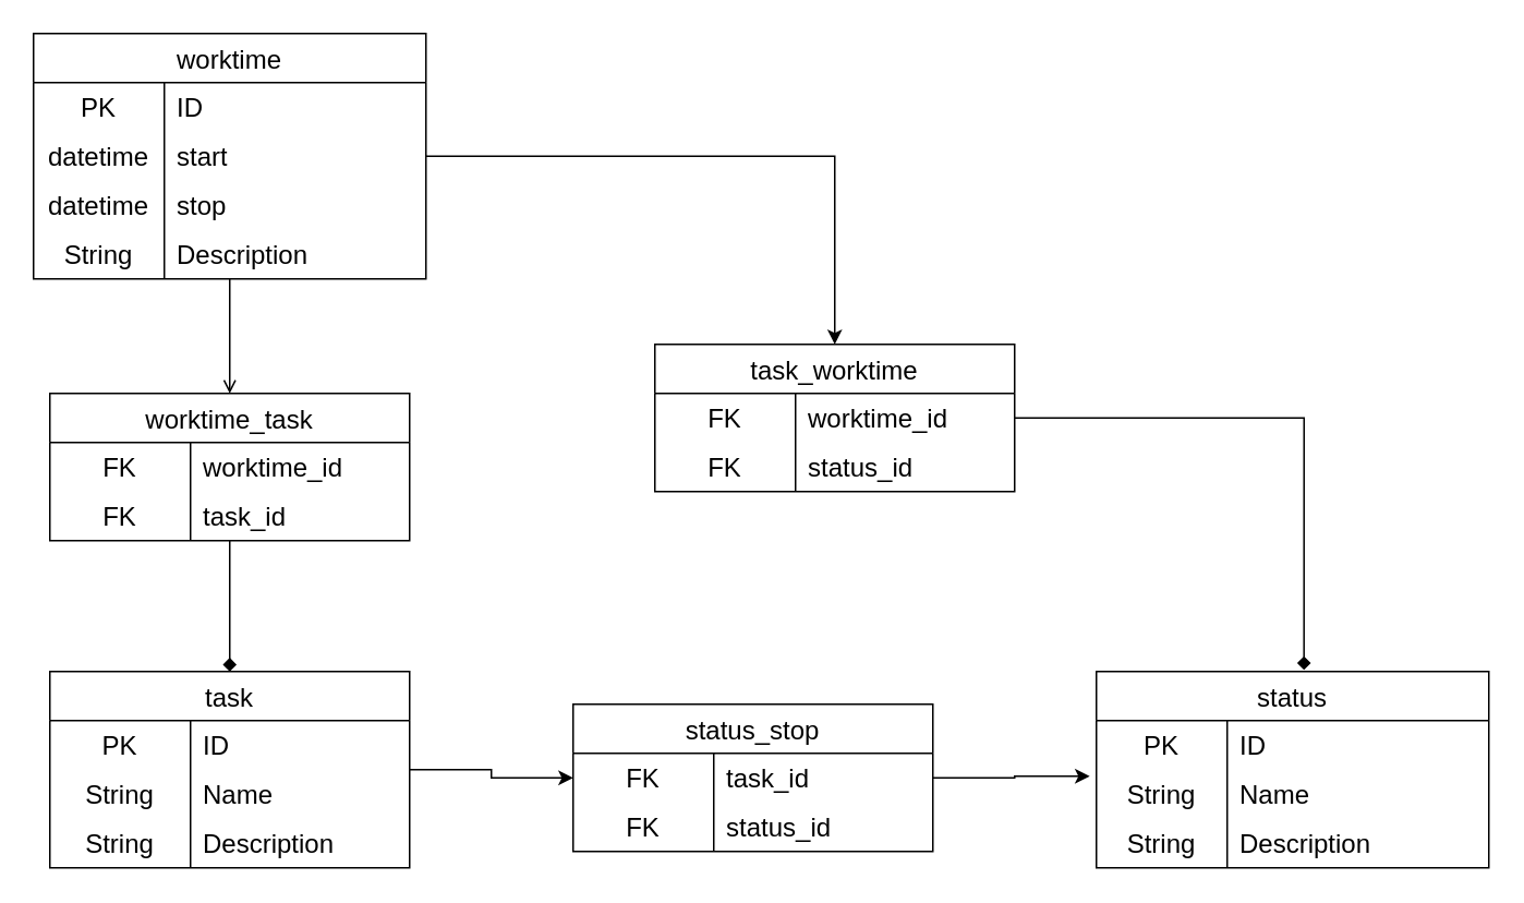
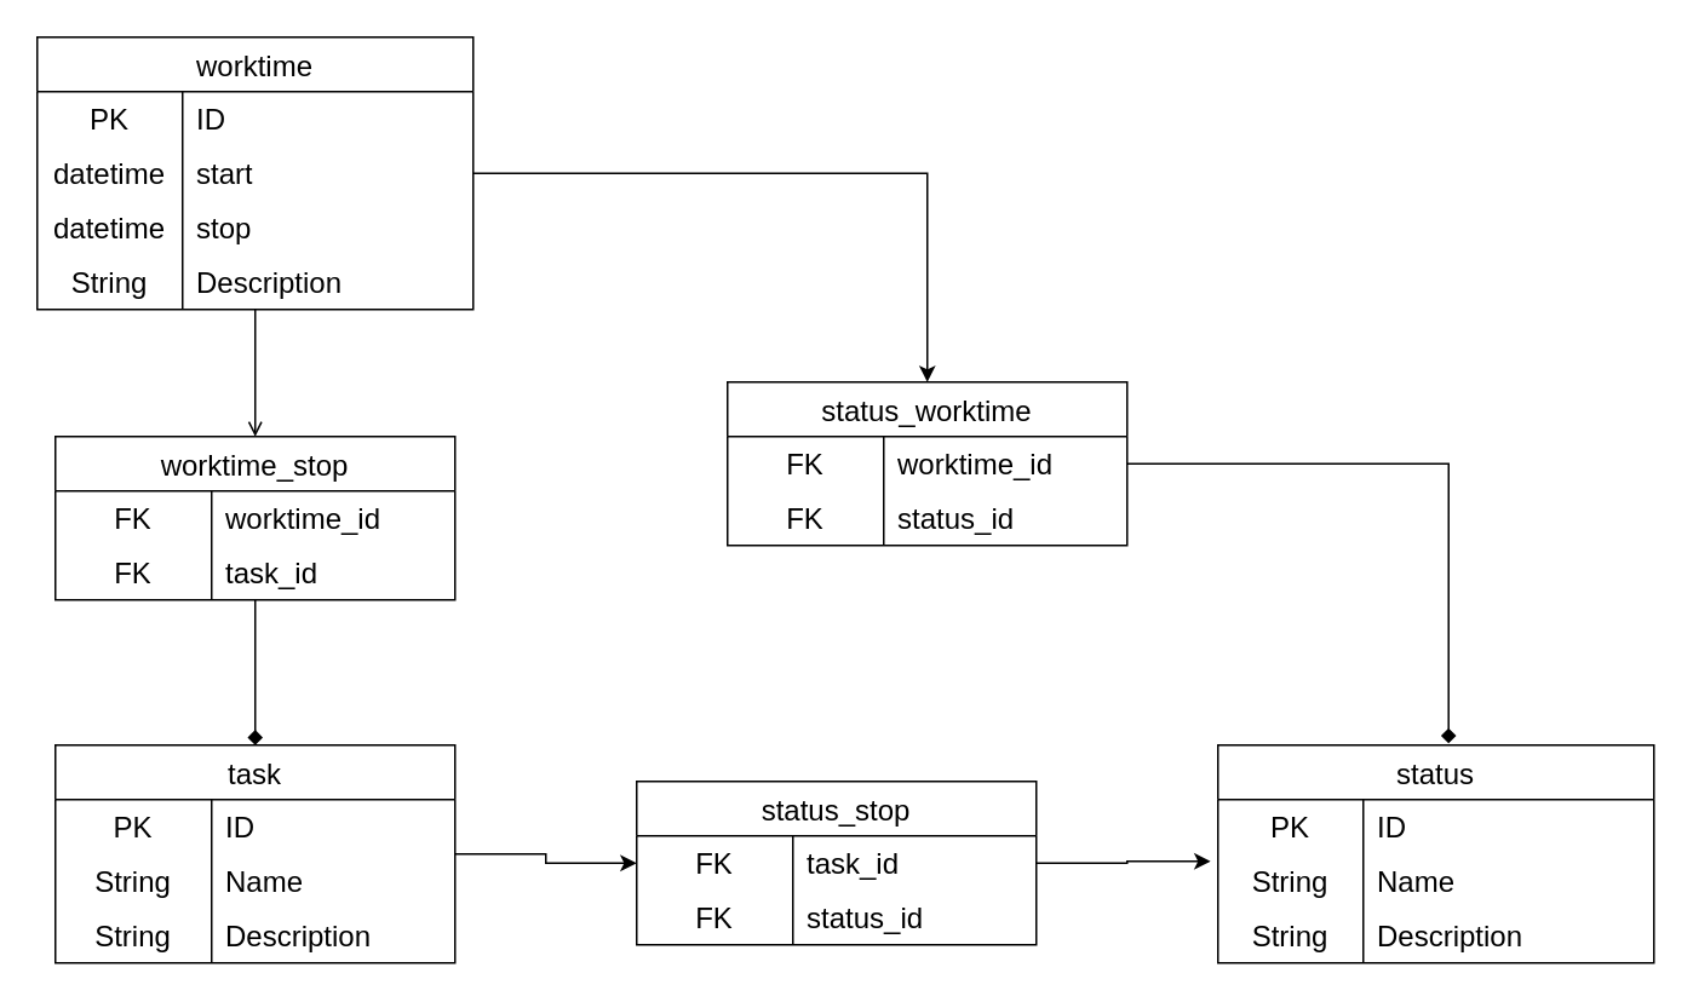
- <mxCell id="36" value="task_worktime" style="shape=table;startSize=30;container=1;collapsible=0;childLayout=tableLayout;fixedRows=1;rowLines=0;fontStyle=0;strokeColor=default;fontSize=16;" parent="1" vertex="1"><mxGeometry x="400" y="210" width="220" height="90" as="geometry" /></mxCell>
+ <mxCell id="36" value="status_worktime" style="shape=table;startSize=30;container=1;collapsible=0;childLayout=tableLayout;fixedRows=1;rowLines=0;fontStyle=0;strokeColor=default;fontSize=16;" parent="1" vertex="1"><mxGeometry x="400" y="210" width="220" height="90" as="geometry" /></mxCell>
- <mxCell id="28" value="worktime_task" style="shape=table;startSize=30;container=1;collapsible=0;childLayout=tableLayout;fixedRows=1;rowLines=0;fontStyle=0;strokeColor=default;fontSize=16;" parent="1" vertex="1"><mxGeometry x="30" y="240" width="220" height="90" as="geometry" /></mxCell>
+ <mxCell id="28" value="worktime_stop" style="shape=table;startSize=30;container=1;collapsible=0;childLayout=tableLayout;fixedRows=1;rowLines=0;fontStyle=0;strokeColor=default;fontSize=16;" parent="1" vertex="1"><mxGeometry x="30" y="240" width="220" height="90" as="geometry" /></mxCell>
